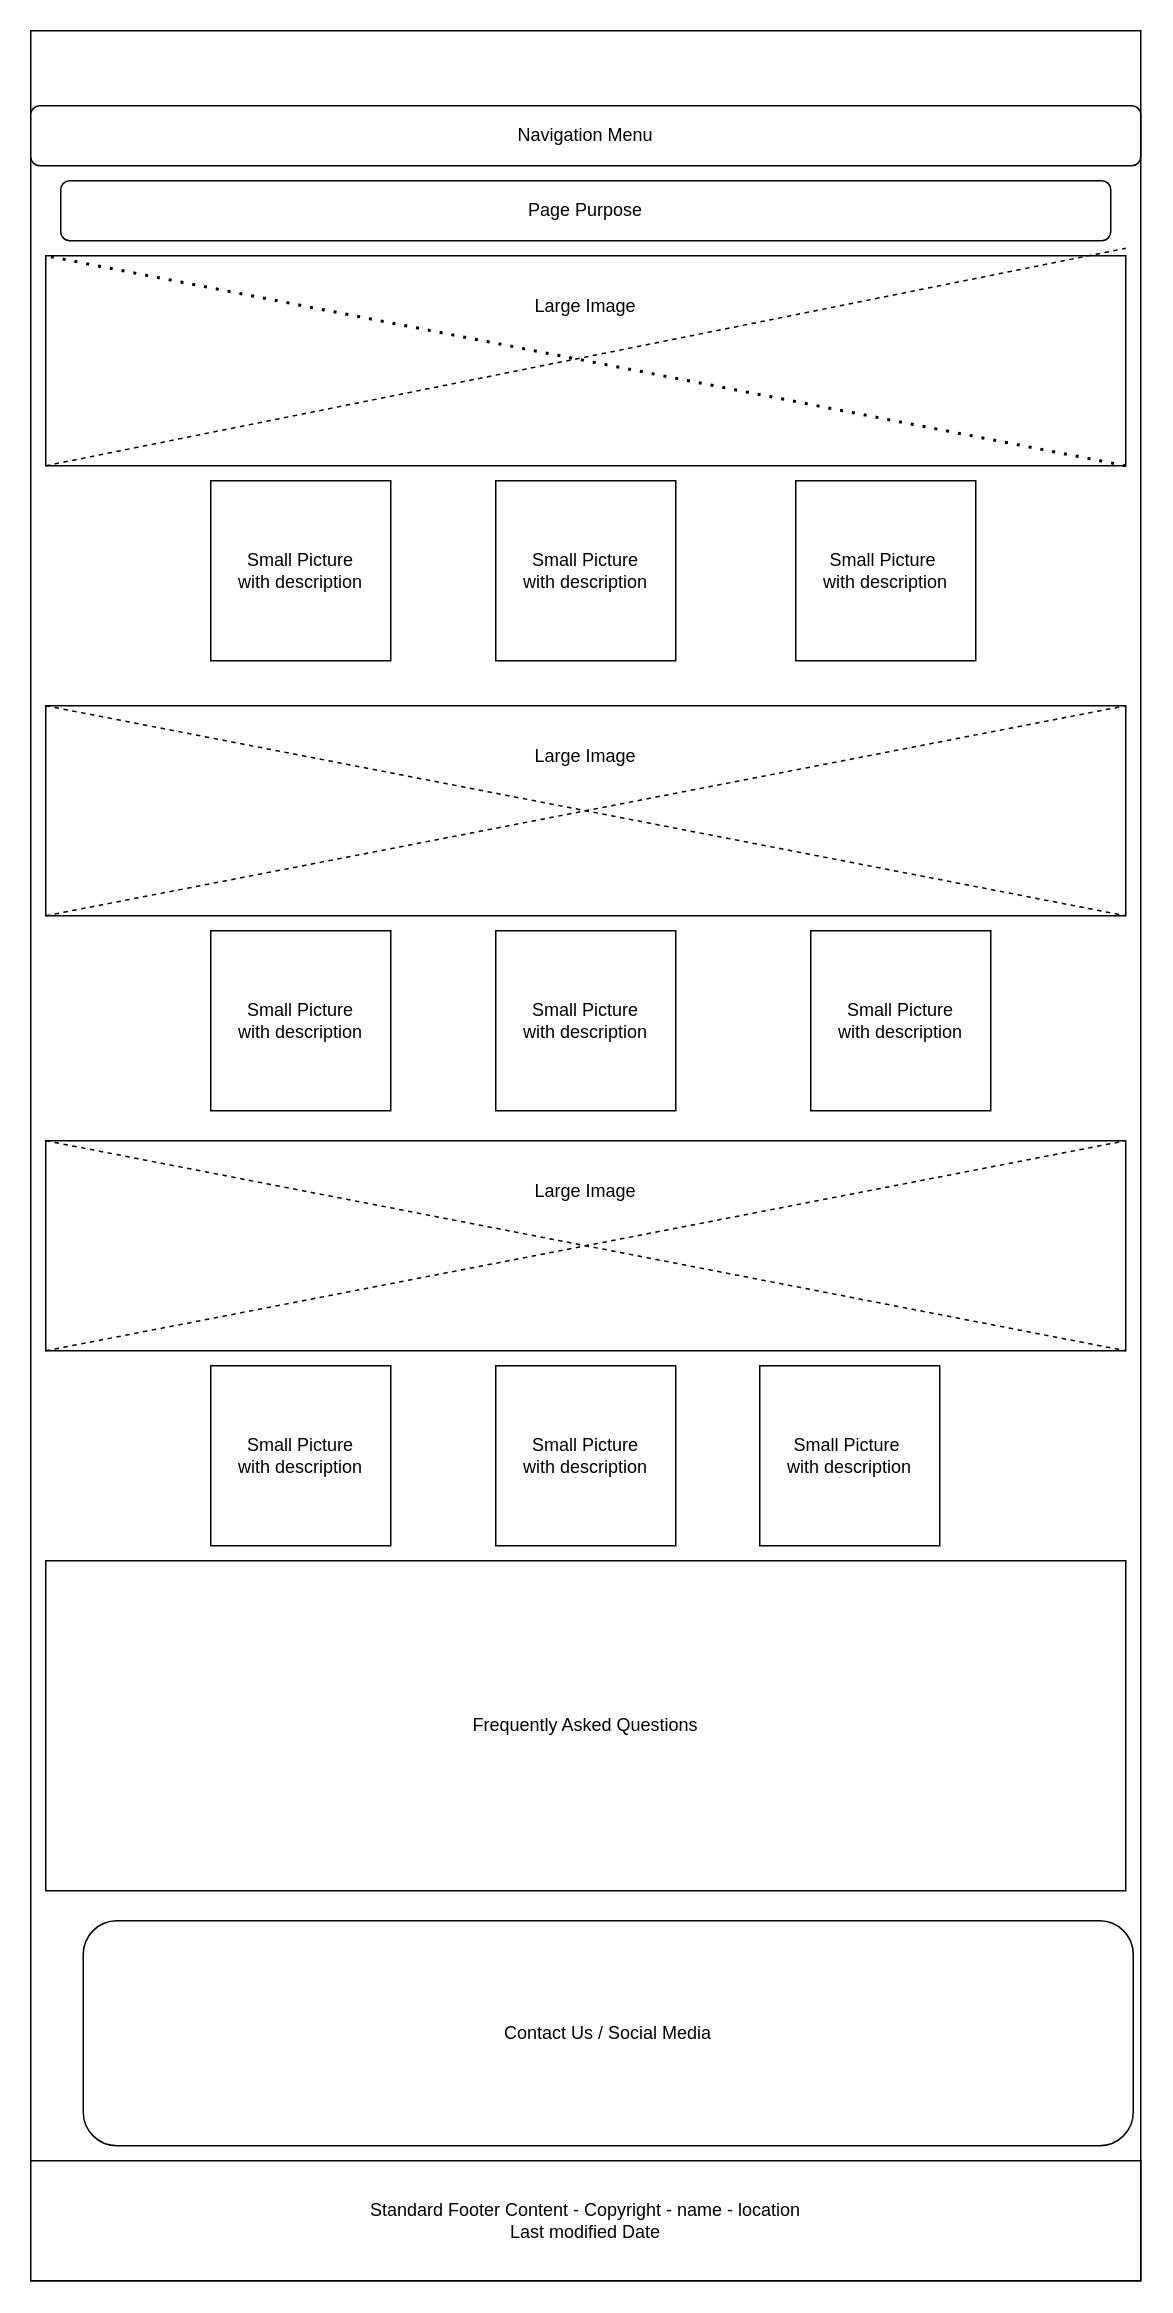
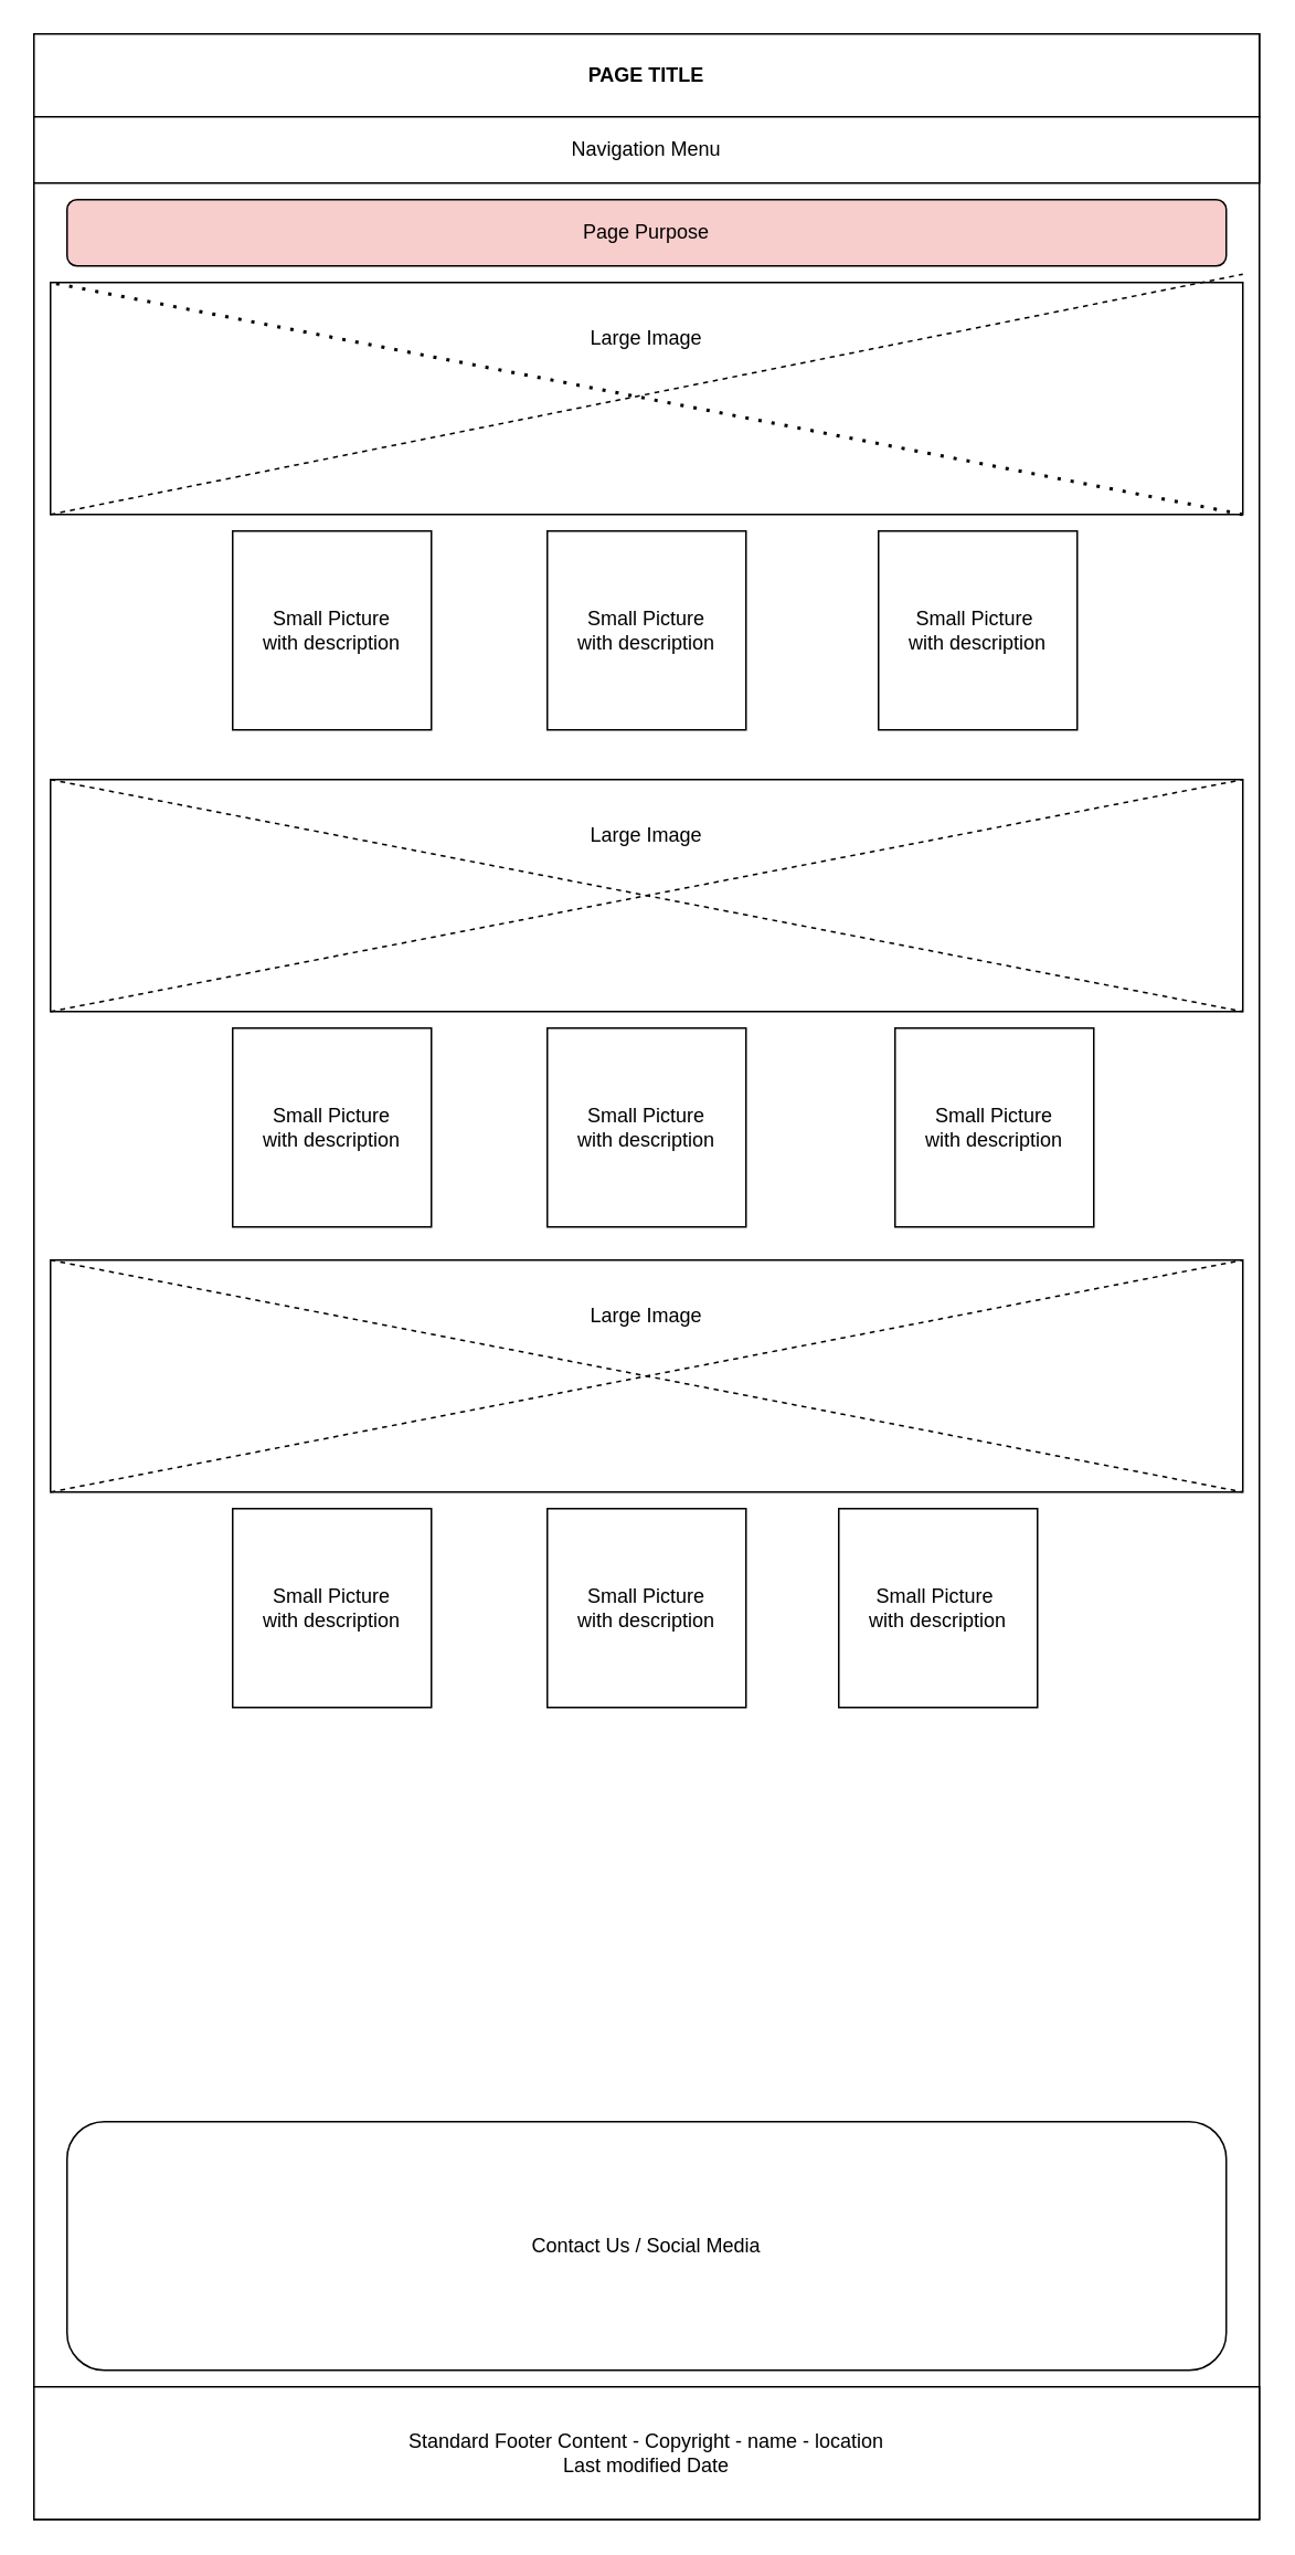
+ <mxCell id="3" value="PAGE TITLE" style="rounded=0;whiteSpace=wrap;html=1;fontStyle=1" vertex="1" parent="1"><mxGeometry x="20" y="20" width="740" height="50" as="geometry" /></mxCell>
- <mxCell id="4" value="Navigation Menu" style="whiteSpace=wrap;html=1;rounded=1;" vertex="1" parent="1"><mxGeometry x="20" y="70" width="740" height="40" as="geometry" /></mxCell>
+ <mxCell id="4" value="Navigation Menu" style="rounded=0;whiteSpace=wrap;html=1;" vertex="1" parent="1"><mxGeometry x="20" y="70" width="740" height="40" as="geometry" /></mxCell>
- <mxCell id="11" value="Page Purpose" style="rounded=1;whiteSpace=wrap;html=1;" vertex="1" parent="1"><mxGeometry x="40" y="120" width="700" height="40" as="geometry" /></mxCell>
+ <mxCell id="11" value="Page Purpose" style="rounded=1;whiteSpace=wrap;html=1;fillColor=#f8cecc;" vertex="1" parent="1"><mxGeometry x="40" y="120" width="700" height="40" as="geometry" /></mxCell>
- <mxCell id="24" value="Frequently Asked Questions" style="rounded=0;whiteSpace=wrap;html=1;" vertex="1" parent="1"><mxGeometry x="30" y="1040" width="720" height="220" as="geometry" /></mxCell>
- <mxCell id="25" value="Contact Us / Social Media" style="rounded=1;whiteSpace=wrap;html=1;" vertex="1" parent="1"><mxGeometry x="55" y="1280" width="700" height="150" as="geometry" /></mxCell>
+ <mxCell id="25" value="Contact Us / Social Media" style="rounded=1;whiteSpace=wrap;html=1;" vertex="1" parent="1"><mxGeometry x="40" y="1280" width="700" height="150" as="geometry" /></mxCell>
